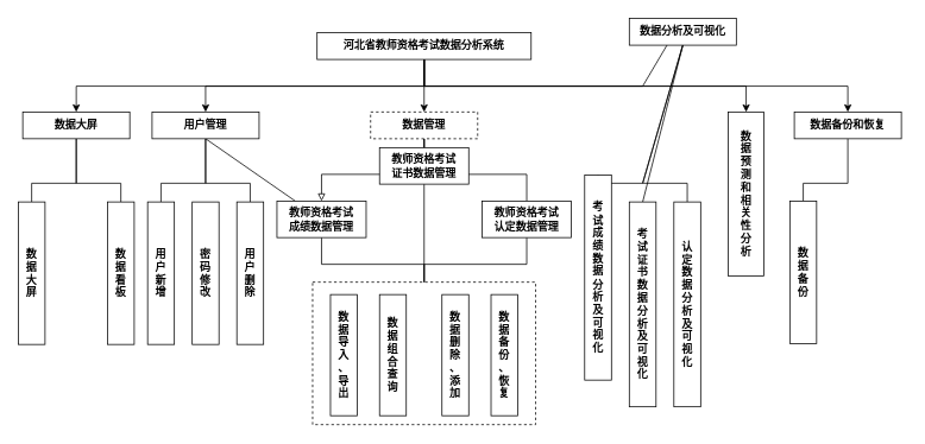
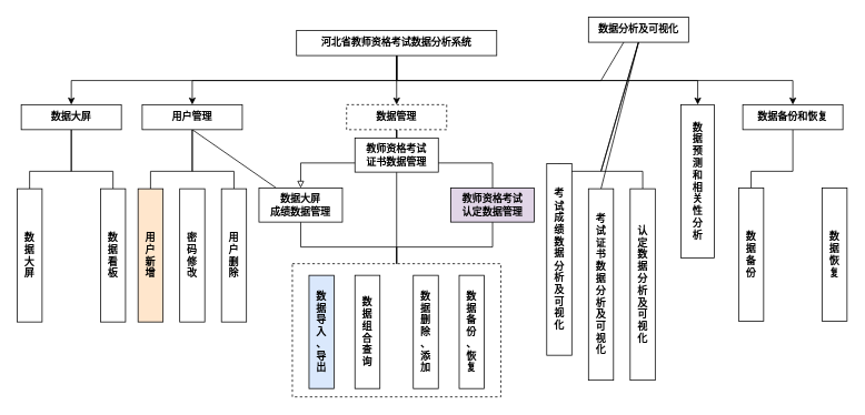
- <mxCell id="25" value="教师资格考试&lt;br&gt;成绩数据管理" style="whiteSpace=wrap;html=1;fontFamily=宋体;fontStyle=1" parent="1" vertex="1"><mxGeometry x="310" y="225" width="100" height="41" as="geometry" /></mxCell>
+ <mxCell id="25" value="数据大屏&lt;br&gt;成绩数据管理" style="whiteSpace=wrap;html=1;fontFamily=宋体;fontStyle=1" parent="1" vertex="1"><mxGeometry x="310" y="225" width="100" height="41" as="geometry" /></mxCell>
- <mxCell id="29" value="教师资格考试&lt;br&gt;认定数据管理" style="whiteSpace=wrap;html=1;fontFamily=宋体;fontStyle=1" parent="1" vertex="1"><mxGeometry x="540" y="225" width="100" height="41" as="geometry" /></mxCell>
+ <mxCell id="29" value="教师资格考试&lt;br&gt;认定数据管理" style="whiteSpace=wrap;html=1;fontFamily=宋体;fontStyle=1;fillColor=#e1d5e7;" parent="1" vertex="1"><mxGeometry x="540" y="225" width="100" height="41" as="geometry" /></mxCell>
+ <mxCell id="46" value="数&lt;br&gt;据&lt;br&gt;恢&lt;br&gt;复" style="whiteSpace=wrap;html=1;fontFamily=宋体;fontStyle=1" parent="1" vertex="1"><mxGeometry x="985" y="225" width="30" height="160" as="geometry" /></mxCell>
- <mxCell id="21" value="用&lt;br&gt;户&lt;br&gt;新&lt;br&gt;增" style="whiteSpace=wrap;html=1;fontFamily=宋体;fontStyle=1" parent="1" vertex="1"><mxGeometry x="165" y="226" width="30" height="160" as="geometry" /></mxCell>
+ <mxCell id="21" value="用&lt;br&gt;户&lt;br&gt;新&lt;br&gt;增" style="whiteSpace=wrap;html=1;fontFamily=宋体;fontStyle=1;fillColor=#ffe6cc;" parent="1" vertex="1"><mxGeometry x="165" y="226" width="30" height="160" as="geometry" /></mxCell>
- <mxCell id="30" value="数&lt;br&gt;据&lt;br&gt;导&lt;br&gt;入&lt;br&gt;、&lt;br&gt;导&lt;br&gt;出" style="whiteSpace=wrap;html=1;fontFamily=宋体;fontStyle=1" parent="1" vertex="1"><mxGeometry x="370" y="330" width="30" height="136" as="geometry" /></mxCell>
+ <mxCell id="30" value="数&lt;br&gt;据&lt;br&gt;导&lt;br&gt;入&lt;br&gt;、&lt;br&gt;导&lt;br&gt;出" style="whiteSpace=wrap;html=1;fontFamily=宋体;fontStyle=1;fillColor=#dae8fc;" parent="1" vertex="1"><mxGeometry x="370" y="330" width="30" height="136" as="geometry" /></mxCell>
